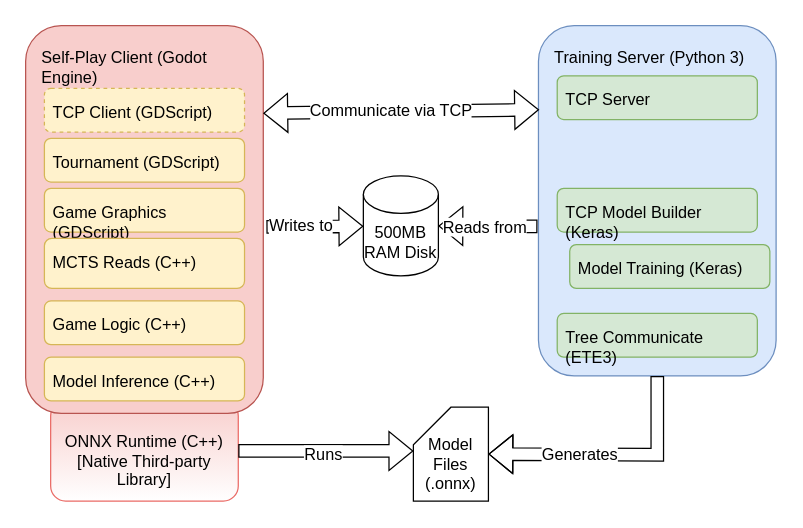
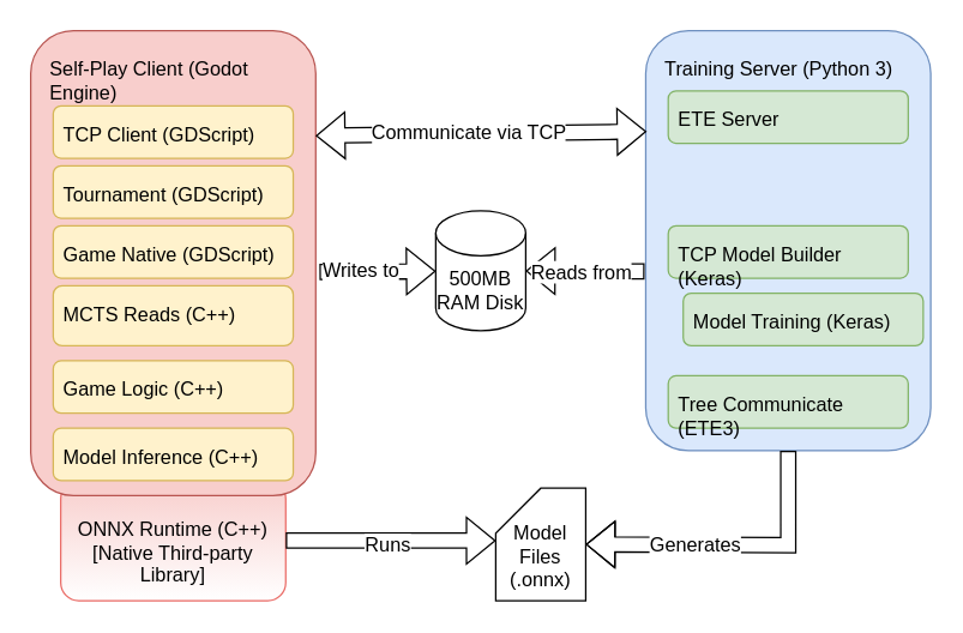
- <mxCell id="17" value="&lt;div style=&quot;font-size: 13px;&quot;&gt;TCP Server&lt;/div&gt;" style="rounded=1;whiteSpace=wrap;html=1;align=left;verticalAlign=top;spacing=7;fillColor=#d5e8d4;strokeColor=#82b366;fontSize=13;" vertex="1" parent="1"><mxGeometry x="445" y="60" width="160" height="35" as="geometry" /></mxCell>
+ <mxCell id="17" value="&lt;div style=&quot;font-size: 13px;&quot;&gt;ETE Server&lt;/div&gt;" style="rounded=1;whiteSpace=wrap;html=1;align=left;verticalAlign=top;spacing=7;fillColor=#d5e8d4;strokeColor=#82b366;fontSize=13;" vertex="1" parent="1"><mxGeometry x="445" y="60" width="160" height="35" as="geometry" /></mxCell>
- <mxCell id="25" value="TCP Client (GDScript)" style="rounded=1;whiteSpace=wrap;html=1;align=left;verticalAlign=top;spacing=7;fillColor=#fff2cc;strokeColor=#d6b656;fontSize=13;dashed=1;" vertex="1" parent="1"><mxGeometry x="35" y="70" width="160" height="35" as="geometry" /></mxCell>
+ <mxCell id="25" value="TCP Client (GDScript)" style="rounded=1;whiteSpace=wrap;html=1;align=left;verticalAlign=top;spacing=7;fillColor=#fff2cc;strokeColor=#d6b656;fontSize=13;" vertex="1" parent="1"><mxGeometry x="35" y="70" width="160" height="35" as="geometry" /></mxCell>
- <mxCell id="22" value="Game Graphics (GDScript)" style="rounded=1;whiteSpace=wrap;html=1;align=left;verticalAlign=top;spacing=7;fillColor=#fff2cc;strokeColor=#d6b656;fontSize=13;" vertex="1" parent="1"><mxGeometry x="35" y="150" width="160" height="35" as="geometry" /></mxCell>
+ <mxCell id="22" value="Game Native (GDScript)" style="rounded=1;whiteSpace=wrap;html=1;align=left;verticalAlign=top;spacing=7;fillColor=#fff2cc;strokeColor=#d6b656;fontSize=13;" vertex="1" parent="1"><mxGeometry x="35" y="150" width="160" height="35" as="geometry" /></mxCell>
